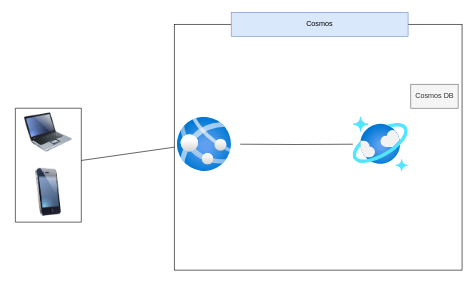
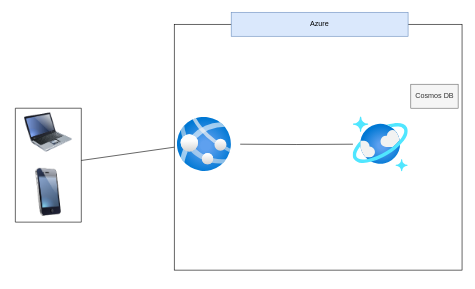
- <mxCell id="4" value="Cosmos" style="text;html=1;align=center;verticalAlign=middle;whiteSpace=wrap;rounded=0;fillColor=#dae8fc;strokeColor=#6c8ebf;" vertex="1" parent="2"><mxGeometry x="95" width="295" height="40" as="geometry" /></mxCell>
+ <mxCell id="4" value="Azure" style="text;html=1;align=center;verticalAlign=middle;whiteSpace=wrap;rounded=0;fillColor=#dae8fc;strokeColor=#6c8ebf;" vertex="1" parent="2"><mxGeometry x="95" width="295" height="40" as="geometry" /></mxCell>
